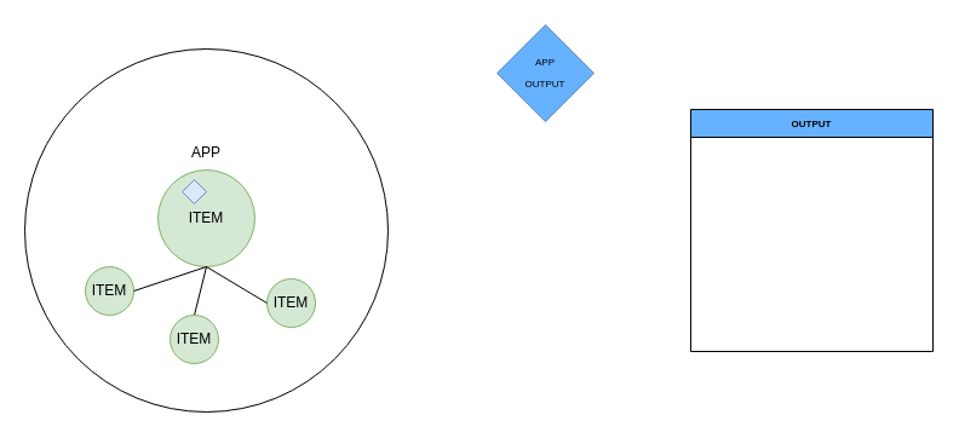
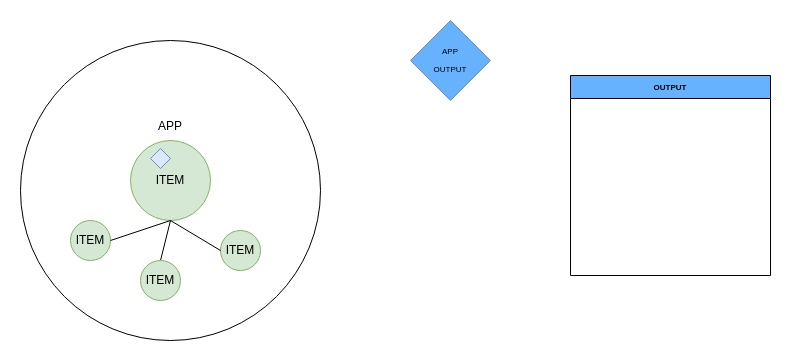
- <mxCell id="12" value="OUTPUT" style="swimlane;fontSize=8;fillColor=#66B2FF;" vertex="1" parent="1"><mxGeometry x="570" y="90" width="200" height="200" as="geometry" /></mxCell>
+ <mxCell id="12" value="OUTPUT" style="swimlane;fontSize=8;fillColor=#66B2FF;" vertex="1" parent="1"><mxGeometry x="570" y="75" width="200" height="200" as="geometry" /></mxCell>
